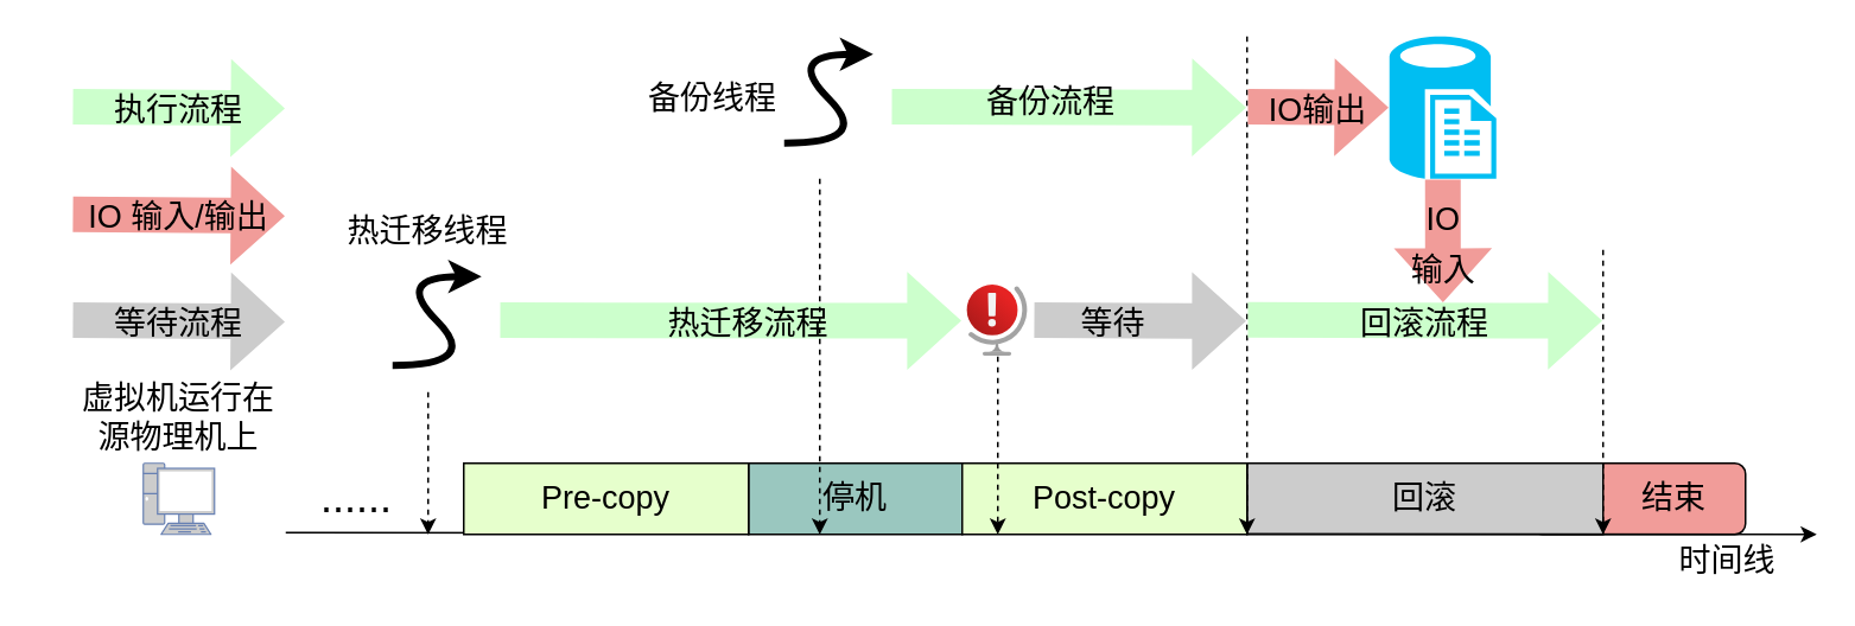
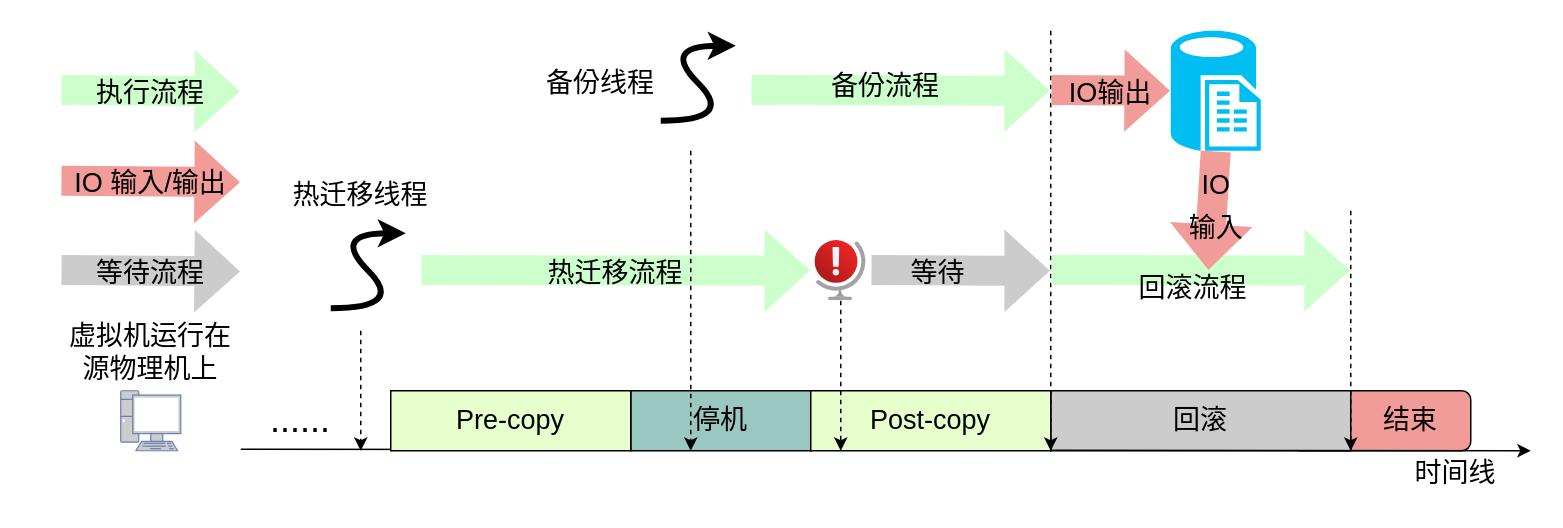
- <mxCell id="20" value="&lt;font style=&quot;font-size: 18px;&quot;&gt;热迁移流程&lt;/font&gt;" style="text;html=1;strokeColor=none;fillColor=none;align=center;verticalAlign=middle;whiteSpace=wrap;rounded=0;fontSize=24;" parent="1" vertex="1"><mxGeometry x="330" y="160" width="180" height="40" as="geometry" /></mxCell>
+ <mxCell id="20" value="&lt;font style=&quot;font-size: 18px;&quot;&gt;热迁移流程&lt;/font&gt;" style="text;html=1;strokeColor=none;fillColor=none;align=center;verticalAlign=middle;whiteSpace=wrap;rounded=0;fontSize=24;" parent="1" vertex="1"><mxGeometry x="320" y="160" width="180" height="40" as="geometry" /></mxCell>
- <mxCell id="29" value="&lt;span style=&quot;font-size: 18px;&quot;&gt;回滚流程&lt;/span&gt;" style="text;html=1;strokeColor=none;fillColor=none;align=center;verticalAlign=middle;whiteSpace=wrap;rounded=0;fontSize=24;" parent="1" vertex="1"><mxGeometry x="720" y="160" width="160" height="40" as="geometry" /></mxCell>
+ <mxCell id="29" value="&lt;span style=&quot;font-size: 18px;&quot;&gt;回滚流程&lt;/span&gt;" style="text;html=1;strokeColor=none;fillColor=none;align=center;verticalAlign=middle;whiteSpace=wrap;rounded=0;fontSize=24;" parent="1" vertex="1"><mxGeometry x="715" y="170" width="160" height="40" as="geometry" /></mxCell>
